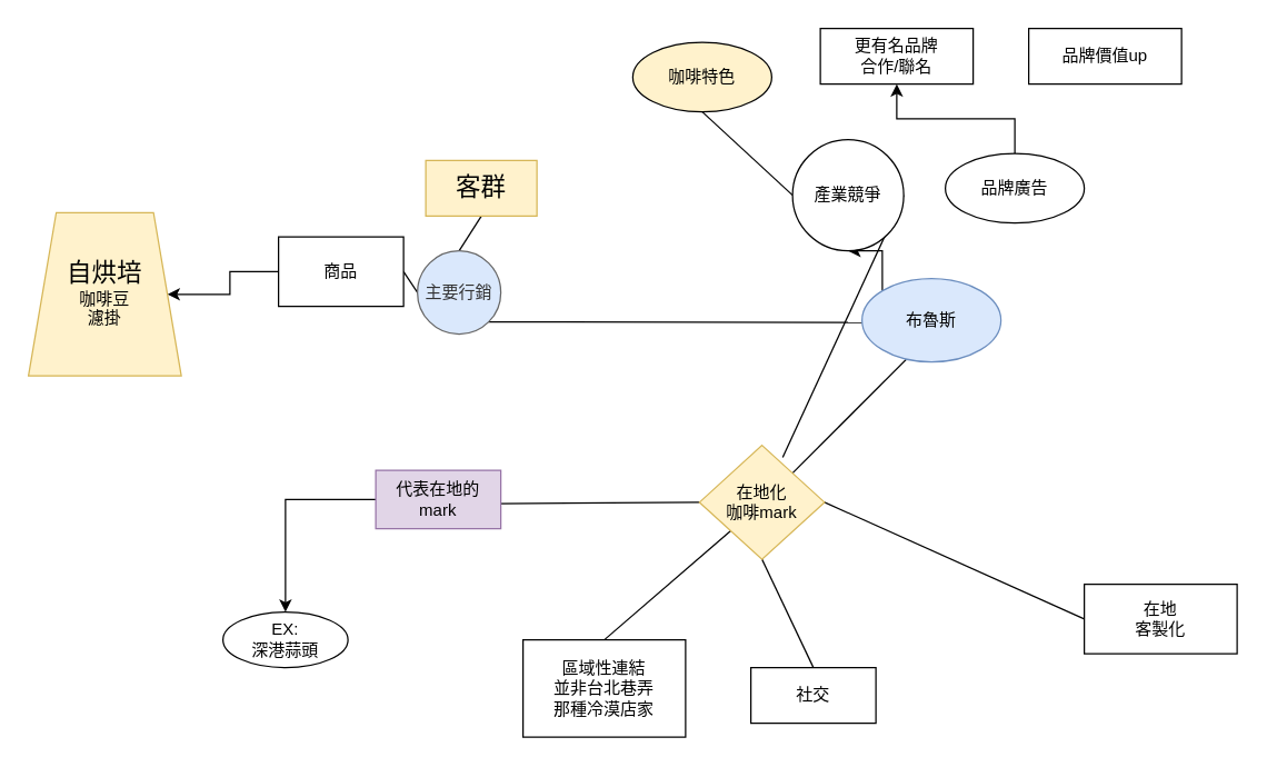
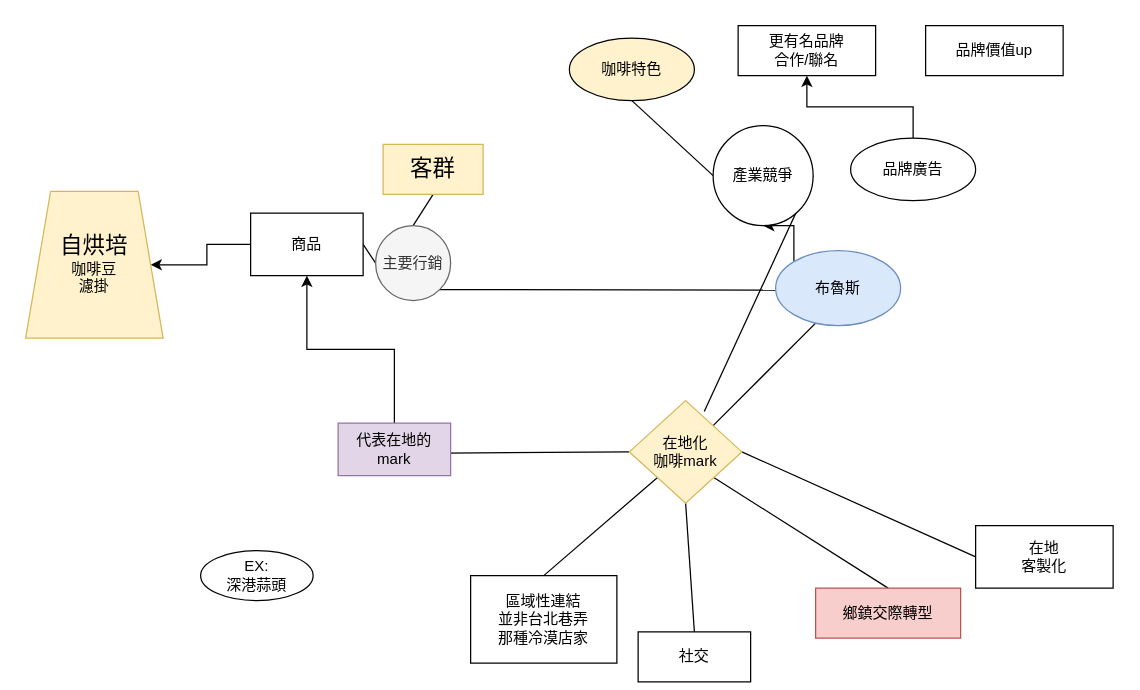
- <mxCell id="23" value="&lt;span&gt;主要行銷&lt;/span&gt;" style="ellipse;whiteSpace=wrap;html=1;aspect=fixed;fillColor=#dae8fc;strokeColor=#666666;fontColor=#333333;" vertex="1" parent="1"><mxGeometry x="300" y="180" width="60" height="60" as="geometry" /></mxCell>
+ <mxCell id="23" value="&lt;span&gt;主要行銷&lt;/span&gt;" style="ellipse;whiteSpace=wrap;html=1;aspect=fixed;fillColor=#f5f5f5;strokeColor=#666666;fontColor=#333333;" vertex="1" parent="1"><mxGeometry x="300" y="180" width="60" height="60" as="geometry" /></mxCell>
- <mxCell id="19" value="" style="edgeStyle=orthogonalEdgeStyle;rounded=0;orthogonalLoop=1;jettySize=auto;html=1;" edge="1" parent="1" source="20" target="22"><mxGeometry relative="1" as="geometry" /></mxCell>
+ <mxCell id="19" value="" style="edgeStyle=orthogonalEdgeStyle;rounded=0;orthogonalLoop=1;jettySize=auto;html=1;" edge="1" parent="1" source="20" target="32"><mxGeometry relative="1" as="geometry" /></mxCell>
+ <mxCell id="11" style="edgeStyle=none;rounded=0;orthogonalLoop=1;jettySize=auto;html=1;sourcePerimeterSpacing=5;endArrow=none;endFill=0;targetPerimeterSpacing=5;entryX=0.5;entryY=0;entryDx=0;entryDy=0;exitX=1;exitY=1;exitDx=0;exitDy=0;" parent="1" source="15" target="17" edge="1"><mxGeometry relative="1" as="geometry"><mxPoint x="570" y="386" as="sourcePoint" /><mxPoint x="675" y="468.438" as="targetPoint" /></mxGeometry></mxCell>
+ <mxCell id="17" value="鄉鎮交際轉型" style="rounded=0;whiteSpace=wrap;html=1;fillColor=#f8cecc;strokeColor=#b85450;" vertex="1" parent="1"><mxGeometry x="652" y="470" width="116" height="40" as="geometry" /></mxCell>
- <mxCell id="18" value="社交" style="rounded=0;whiteSpace=wrap;html=1;" vertex="1" parent="1"><mxGeometry x="540" y="480" width="90" height="40" as="geometry" /></mxCell>
+ <mxCell id="18" value="社交" style="rounded=0;whiteSpace=wrap;html=1;" vertex="1" parent="1"><mxGeometry x="510" y="505" width="90" height="40" as="geometry" /></mxCell>
